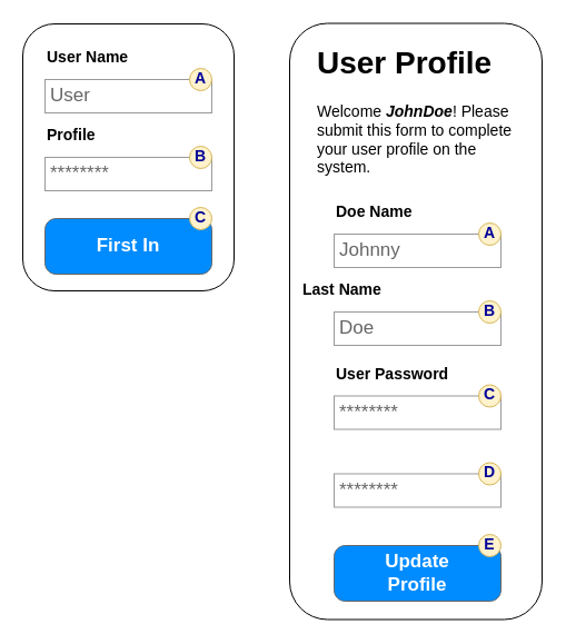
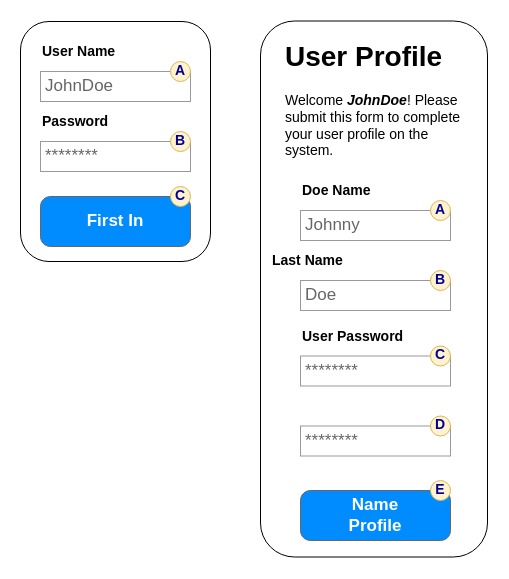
- <mxCell id="6" value="User" style="strokeWidth=1;shadow=0;dashed=0;align=center;html=1;shape=mxgraph.mockup.forms.pwField;strokeColor=#999999;mainText=;align=left;fillColor=#ffffff;fontColor=#666666;fontSize=17;spacingLeft=3;" vertex="1" parent="2"><mxGeometry x="20" y="50" width="150" height="30" as="geometry" /></mxCell>
+ <mxCell id="6" value="JohnDoe" style="strokeWidth=1;shadow=0;dashed=0;align=center;html=1;shape=mxgraph.mockup.forms.pwField;strokeColor=#999999;mainText=;align=left;fillColor=#ffffff;fontColor=#666666;fontSize=17;spacingLeft=3;" vertex="1" parent="2"><mxGeometry x="20" y="50" width="150" height="30" as="geometry" /></mxCell>
- <mxCell id="8" value="Profile" style="text;html=1;strokeColor=none;fillColor=none;align=left;verticalAlign=middle;whiteSpace=wrap;rounded=0;fontSize=14;fontStyle=1" vertex="1" parent="2"><mxGeometry x="20" y="90" width="150" height="20" as="geometry" /></mxCell>
+ <mxCell id="8" value="Password" style="text;html=1;strokeColor=none;fillColor=none;align=left;verticalAlign=middle;whiteSpace=wrap;rounded=0;fontSize=14;fontStyle=1" vertex="1" parent="2"><mxGeometry x="20" y="90" width="150" height="20" as="geometry" /></mxCell>
- <mxCell id="14" value="Update&lt;br&gt;Profile&lt;br&gt;" style="strokeWidth=1;shadow=0;dashed=0;align=center;html=1;shape=mxgraph.mockup.buttons.button;strokeColor=#666666;fontColor=#ffffff;mainText=;buttonStyle=round;fontSize=17;fontStyle=1;fillColor=#008cff;whiteSpace=wrap;" vertex="1" parent="12"><mxGeometry x="40" y="469.5" width="150" height="50" as="geometry" /></mxCell>
+ <mxCell id="14" value="Name&lt;br&gt;Profile&lt;br&gt;" style="strokeWidth=1;shadow=0;dashed=0;align=center;html=1;shape=mxgraph.mockup.buttons.button;strokeColor=#666666;fontColor=#ffffff;mainText=;buttonStyle=round;fontSize=17;fontStyle=1;fillColor=#008cff;whiteSpace=wrap;" vertex="1" parent="12"><mxGeometry x="40" y="469.5" width="150" height="50" as="geometry" /></mxCell>
